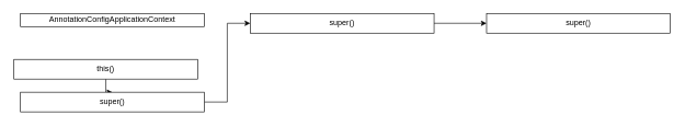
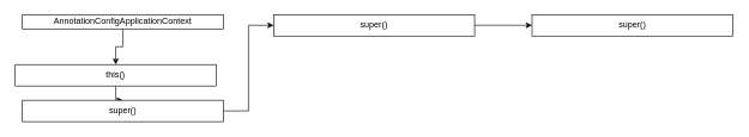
+ <mxCell id="2" value="" style="edgeStyle=orthogonalEdgeStyle;rounded=0;orthogonalLoop=1;jettySize=auto;html=1;" edge="1" parent="1" source="3" target="5"><mxGeometry relative="1" as="geometry" /></mxCell>
